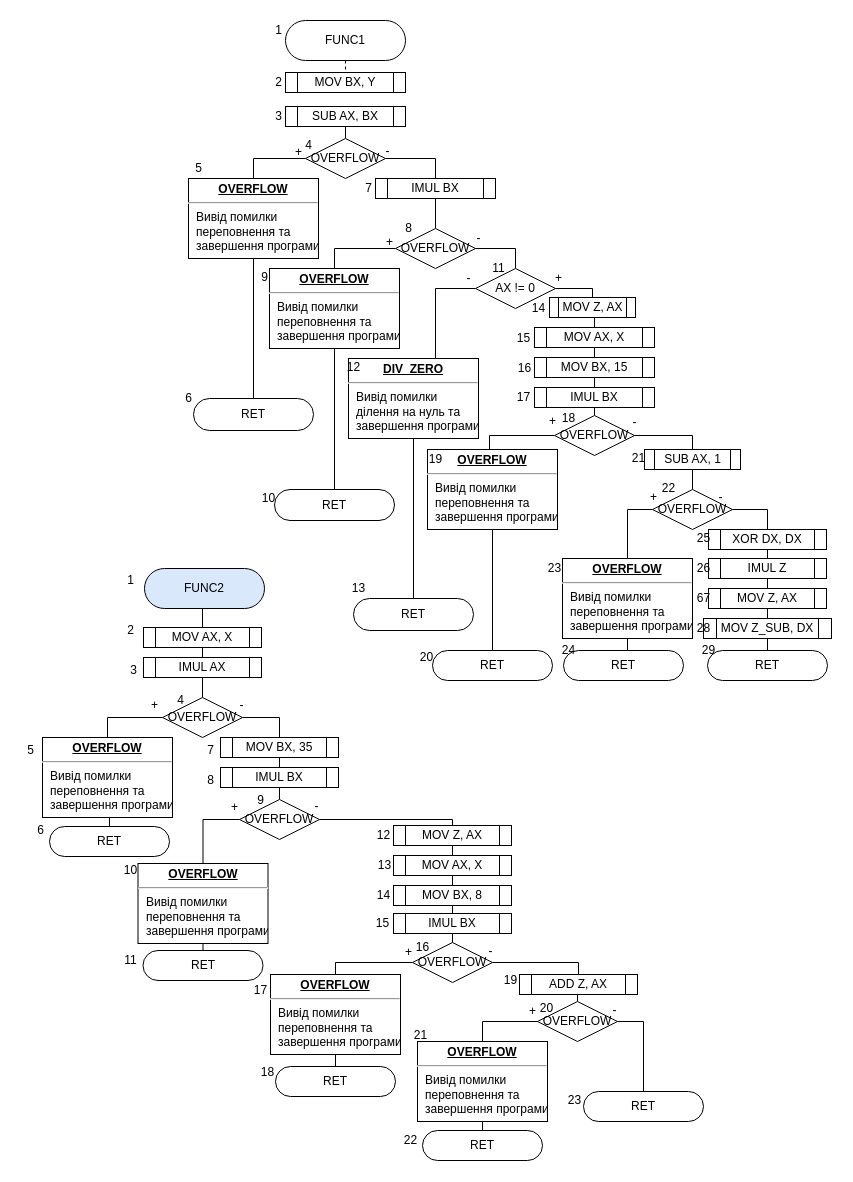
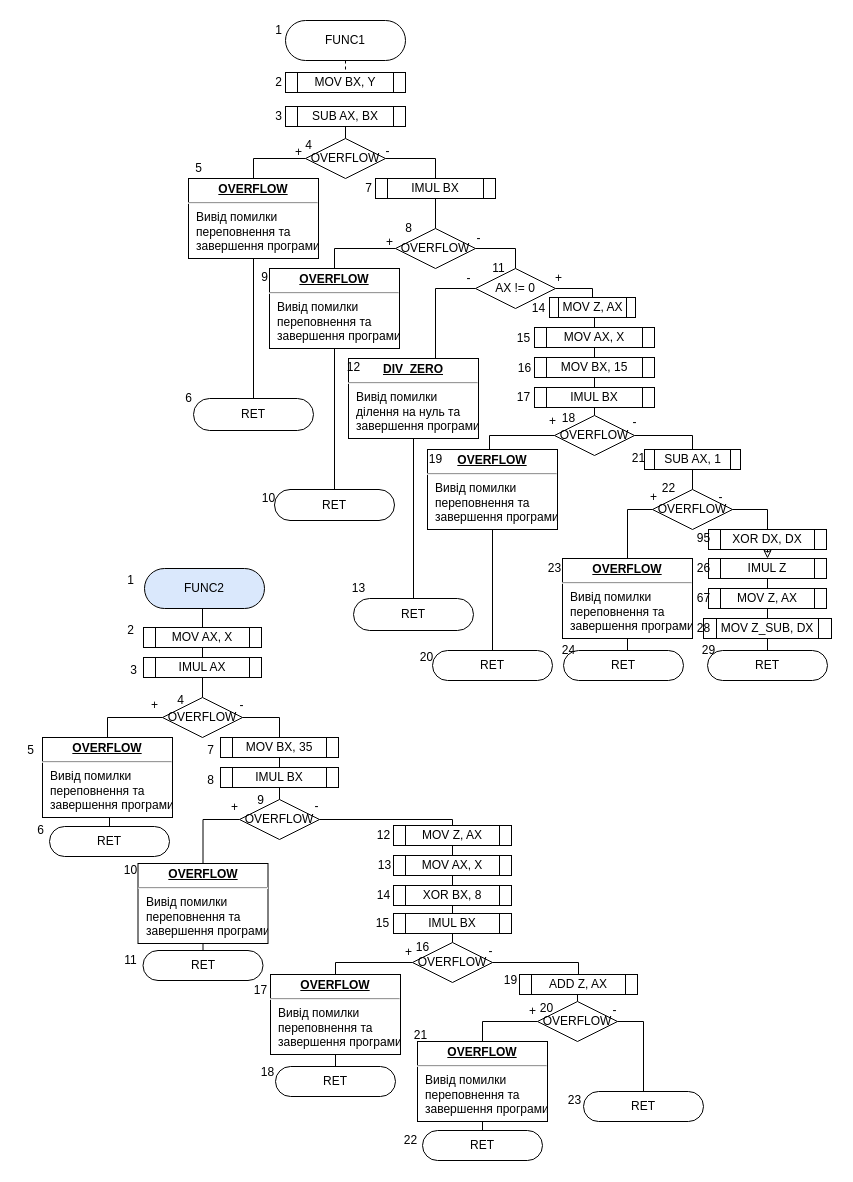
- <mxCell id="92" value="25" style="text;html=1;align=center;verticalAlign=middle;resizable=0;points=[];autosize=1;strokeColor=none;fillColor=none;" vertex="1" parent="1"><mxGeometry x="688" y="528" width="30" height="20" as="geometry" /></mxCell>
+ <mxCell id="92" value="95" style="text;html=1;align=center;verticalAlign=middle;resizable=0;points=[];autosize=1;strokeColor=none;fillColor=none;" vertex="1" parent="1"><mxGeometry x="688" y="528" width="30" height="20" as="geometry" /></mxCell>
- <mxCell id="53" style="edgeStyle=orthogonalEdgeStyle;rounded=0;orthogonalLoop=1;jettySize=auto;html=1;exitX=0.5;exitY=1;exitDx=0;exitDy=0;entryX=0.5;entryY=0;entryDx=0;entryDy=0;endArrow=none;endFill=0;" edge="1" parent="1" source="54" target="56"><mxGeometry relative="1" as="geometry" /></mxCell>
+ <mxCell id="53" style="edgeStyle=orthogonalEdgeStyle;rounded=0;orthogonalLoop=1;jettySize=auto;html=1;exitX=0.5;exitY=1;exitDx=0;exitDy=0;entryX=0.5;entryY=0;entryDx=0;entryDy=0;endArrow=classic;endFill=0;" edge="1" parent="1" source="54" target="56"><mxGeometry relative="1" as="geometry" /></mxCell>
- <mxCell id="126" value="MOV BX, 8" style="shape=process;whiteSpace=wrap;html=1;backgroundOutline=1;" vertex="1" parent="1"><mxGeometry x="393" y="885" width="118" height="20" as="geometry" /></mxCell>
+ <mxCell id="126" value="XOR BX, 8" style="shape=process;whiteSpace=wrap;html=1;backgroundOutline=1;" vertex="1" parent="1"><mxGeometry x="393" y="885" width="118" height="20" as="geometry" /></mxCell>
